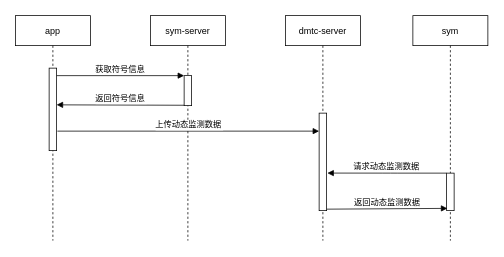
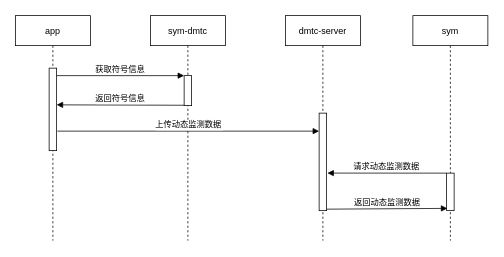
- <mxCell id="4" value="sym-server" style="shape=umlLifeline;perimeter=lifelinePerimeter;container=1;collapsible=0;recursiveResize=0;rounded=0;shadow=0;strokeWidth=1;" parent="1" vertex="1"><mxGeometry x="200" y="20" width="100" height="300" as="geometry" /></mxCell>
+ <mxCell id="4" value="sym-dmtc" style="shape=umlLifeline;perimeter=lifelinePerimeter;container=1;collapsible=0;recursiveResize=0;rounded=0;shadow=0;strokeWidth=1;" parent="1" vertex="1"><mxGeometry x="200" y="20" width="100" height="300" as="geometry" /></mxCell>
